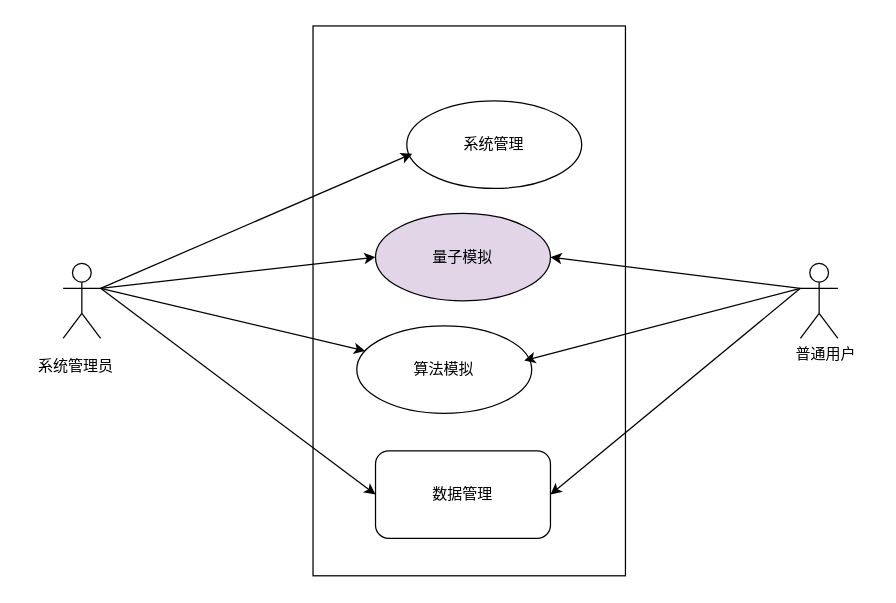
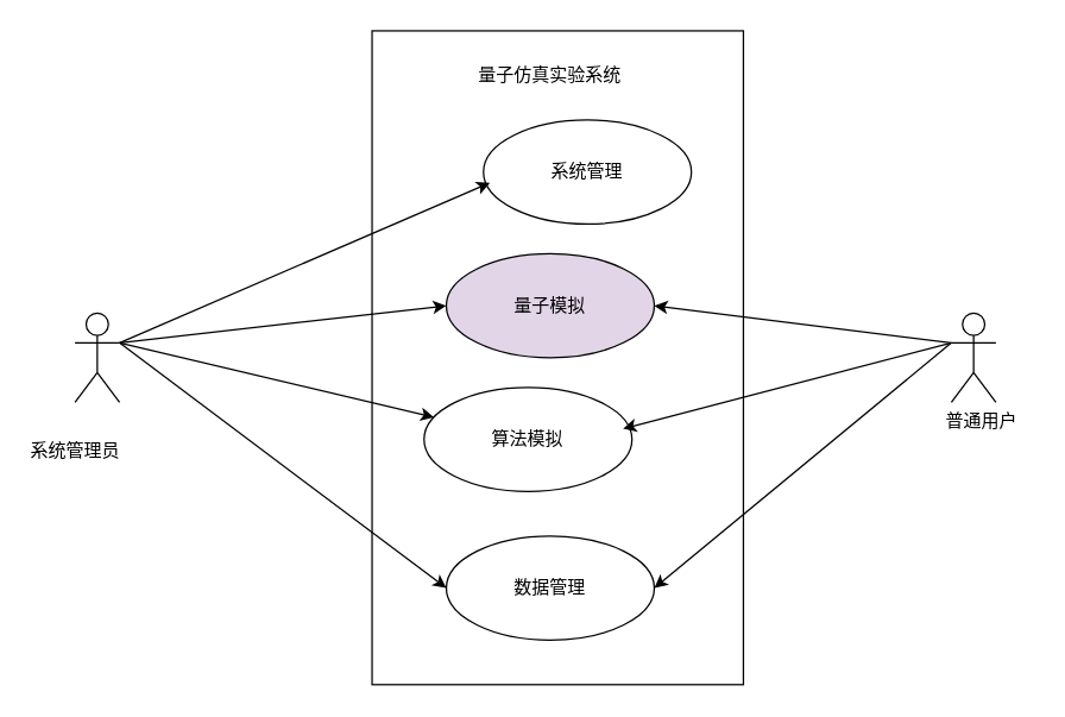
+ <mxCell id="3" value="量子仿真实验系统" style="text;strokeColor=none;align=center;fillColor=none;html=1;verticalAlign=middle;whiteSpace=wrap;rounded=0;" parent="1" vertex="1"><mxGeometry x="320" y="40" width="100" height="20" as="geometry" /></mxCell>
- <mxCell id="16" value="系统管理员" style="text;html=1;align=center;verticalAlign=middle;resizable=0;points=[];autosize=1;strokeColor=none;fillColor=none;" vertex="1" parent="1"><mxGeometry x="20" y="278" width="80" height="30" as="geometry" /></mxCell>
+ <mxCell id="16" value="系统管理员" style="text;html=1;align=center;verticalAlign=middle;resizable=0;points=[];autosize=1;strokeColor=none;fillColor=none;" vertex="1" parent="1"><mxGeometry x="10" y="288" width="80" height="30" as="geometry" /></mxCell>
- <mxCell id="14" value="数据管理" style="whiteSpace=wrap;html=1;rounded=1;" vertex="1" parent="1"><mxGeometry x="300" y="360" width="140" height="70" as="geometry" /></mxCell>
+ <mxCell id="14" value="数据管理" style="ellipse;whiteSpace=wrap;html=1;" vertex="1" parent="1"><mxGeometry x="300" y="360" width="140" height="70" as="geometry" /></mxCell>
